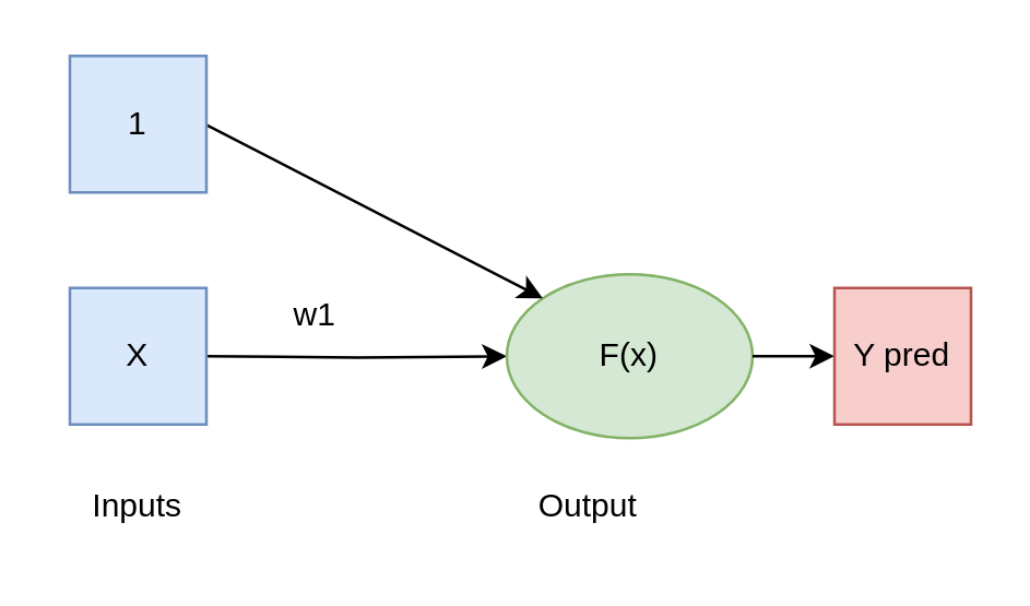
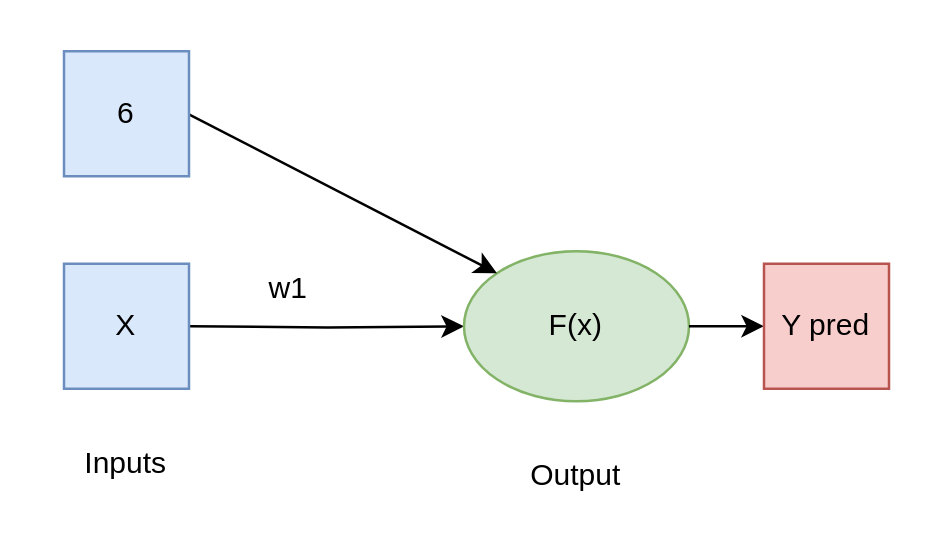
- <mxCell id="10" value="1" style="whiteSpace=wrap;html=1;aspect=fixed;fillColor=#dae8fc;strokeColor=#6c8ebf;" vertex="1" parent="1"><mxGeometry x="25" y="20" width="50" height="50" as="geometry" /></mxCell>
+ <mxCell id="10" value="6" style="whiteSpace=wrap;html=1;aspect=fixed;fillColor=#dae8fc;strokeColor=#6c8ebf;" vertex="1" parent="1"><mxGeometry x="25" y="20" width="50" height="50" as="geometry" /></mxCell>
- <mxCell id="7" value="Output" style="text;html=1;strokeColor=none;fillColor=none;align=center;verticalAlign=middle;whiteSpace=wrap;rounded=0;" vertex="1" parent="1"><mxGeometry x="185" y="170" width="60" height="30" as="geometry" /></mxCell>
+ <mxCell id="7" value="Output" style="text;html=1;strokeColor=none;fillColor=none;align=center;verticalAlign=middle;whiteSpace=wrap;rounded=0;" vertex="1" parent="1"><mxGeometry x="200" y="175" width="60" height="30" as="geometry" /></mxCell>
